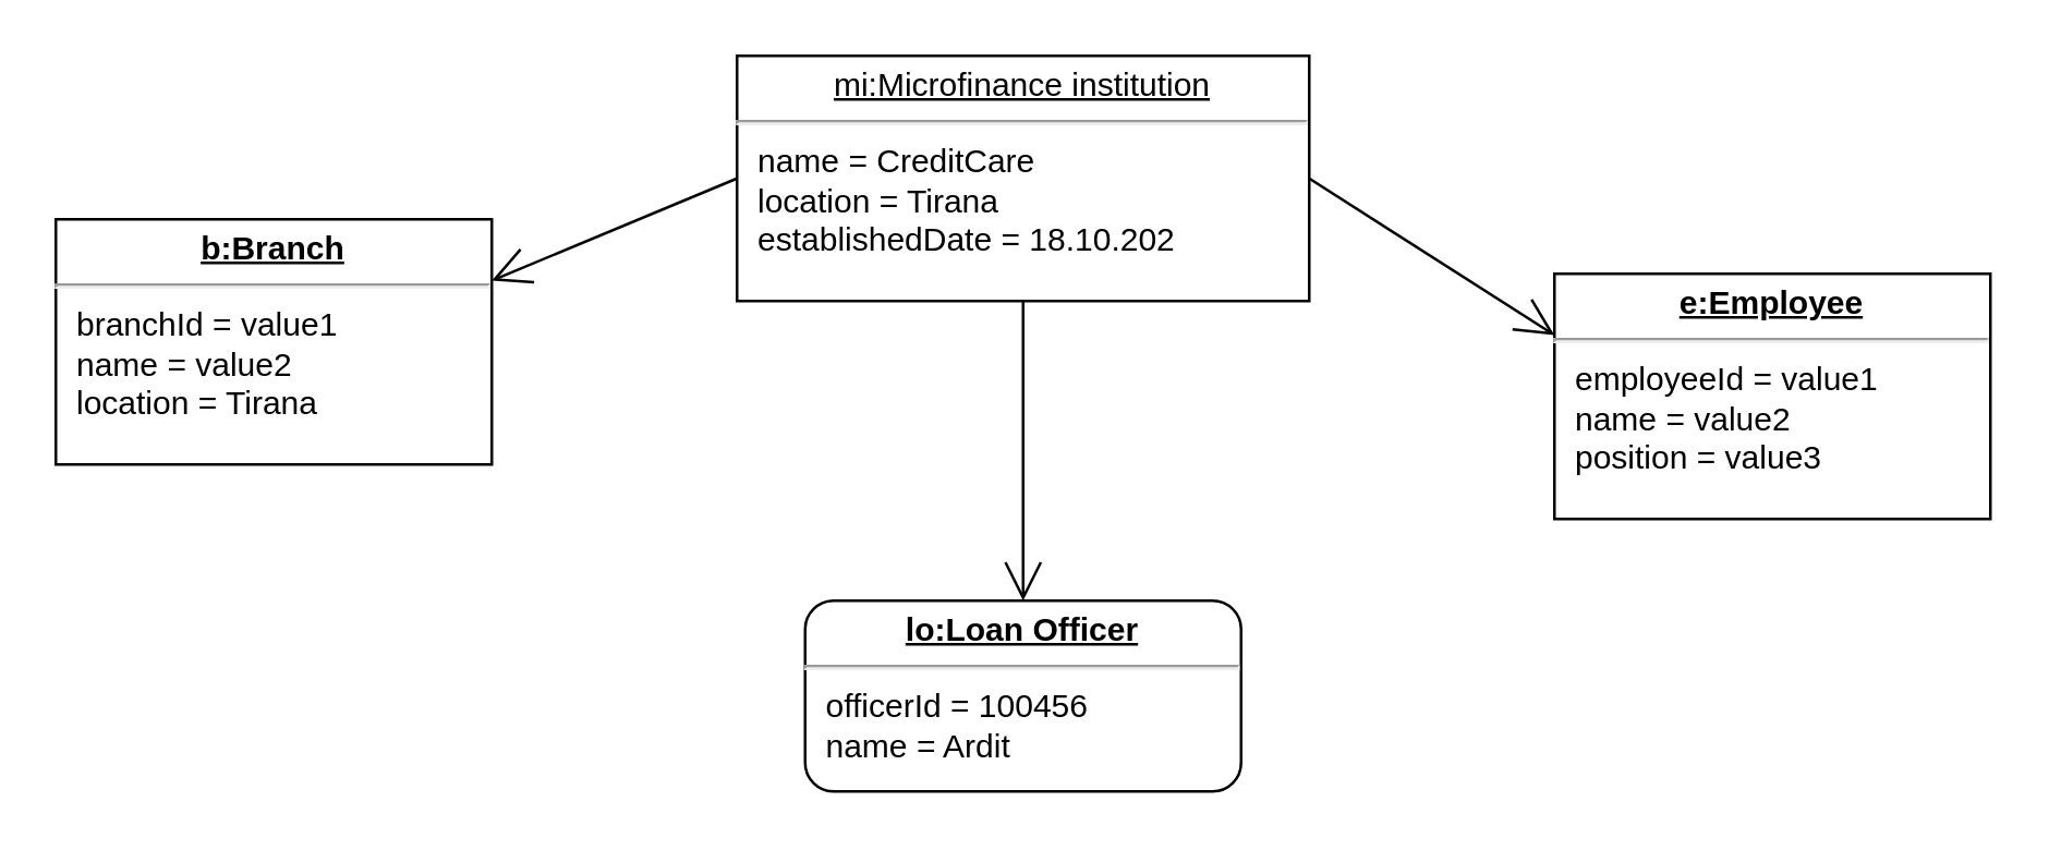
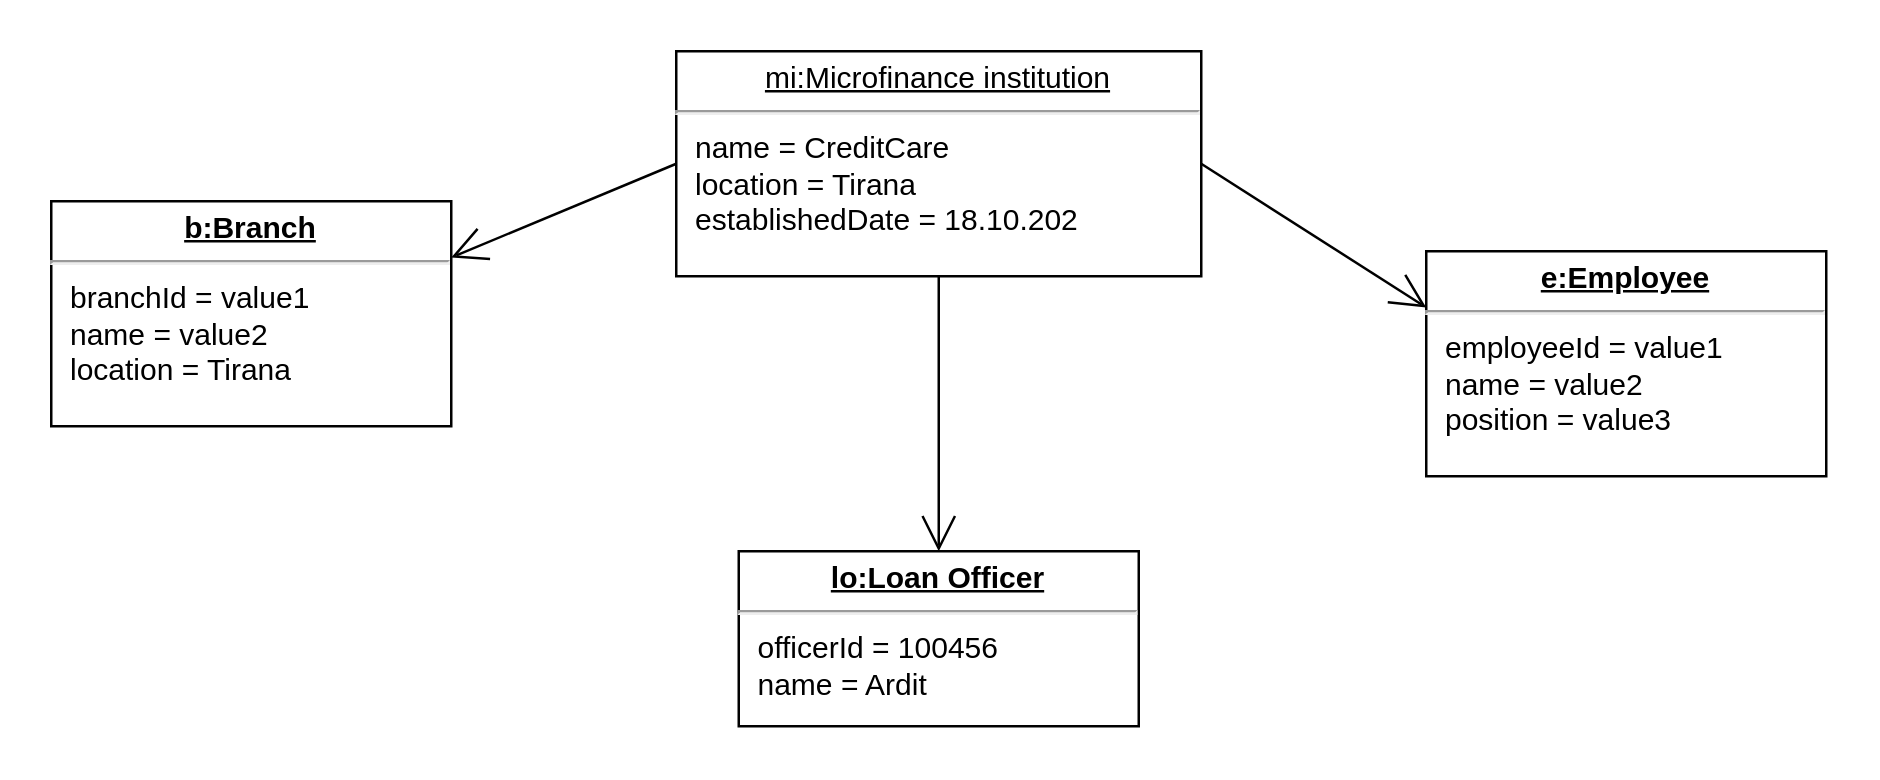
- <mxCell id="5" value="&lt;p style=&quot;margin:0px;margin-top:4px;text-align:center;text-decoration:underline;&quot;&gt;&lt;b&gt;lo:Loan Officer&lt;/b&gt;&lt;/p&gt;&lt;hr&gt;&lt;p style=&quot;margin:0px;margin-left:8px;&quot;&gt;officerId = 100456&lt;br&gt;name = Ardit&lt;br&gt;&lt;br&gt;&lt;/p&gt;" style="verticalAlign=top;align=left;overflow=fill;fontSize=12;fontFamily=Helvetica;html=1;whiteSpace=wrap;rounded=1;" vertex="1" parent="1"><mxGeometry x="295" y="220" width="160" height="70" as="geometry" /></mxCell>
+ <mxCell id="5" value="&lt;p style=&quot;margin:0px;margin-top:4px;text-align:center;text-decoration:underline;&quot;&gt;&lt;b&gt;lo:Loan Officer&lt;/b&gt;&lt;/p&gt;&lt;hr&gt;&lt;p style=&quot;margin:0px;margin-left:8px;&quot;&gt;officerId = 100456&lt;br&gt;name = Ardit&lt;br&gt;&lt;br&gt;&lt;/p&gt;" style="verticalAlign=top;align=left;overflow=fill;fontSize=12;fontFamily=Helvetica;html=1;whiteSpace=wrap;" vertex="1" parent="1"><mxGeometry x="295" y="220" width="160" height="70" as="geometry" /></mxCell>
